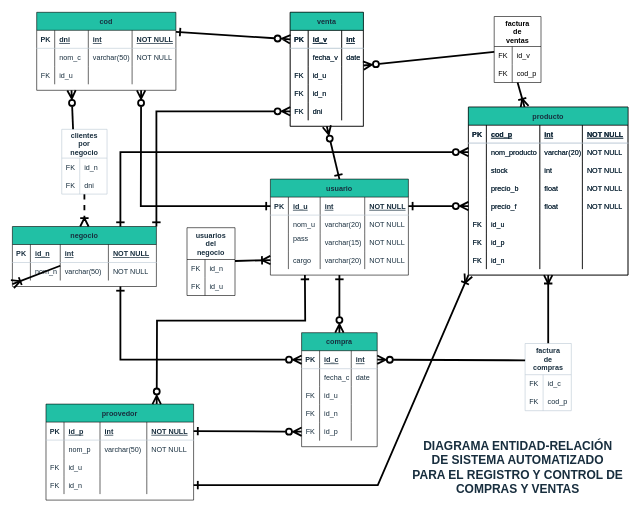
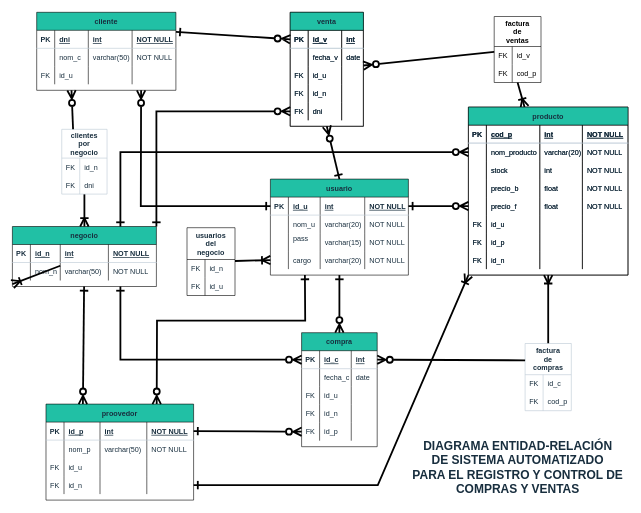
- <mxCell id="34" value="cod" style="shape=table;startSize=30;container=1;collapsible=1;childLayout=tableLayout;fixedRows=1;rowLines=0;fontStyle=1;align=center;resizeLast=1;fillColor=#21C0A5;html=0;strokeColor=#000000;fontColor=#182E3E;" parent="1" vertex="1"><mxGeometry x="60.5" y="20" width="232" height="130" as="geometry" /></mxCell>
+ <mxCell id="34" value="cliente" style="shape=table;startSize=30;container=1;collapsible=1;childLayout=tableLayout;fixedRows=1;rowLines=0;fontStyle=1;align=center;resizeLast=1;fillColor=#21C0A5;html=0;strokeColor=#000000;fontColor=#182E3E;" parent="1" vertex="1"><mxGeometry x="60.5" y="20" width="232" height="130" as="geometry" /></mxCell>
- <mxCell id="166" value="" style="endArrow=ERoneToMany;html=1;rounded=0;sketch=0;fontSize=11;fontColor=#FFFFFF;startSize=10;endSize=10;targetPerimeterSpacing=0;strokeColor=default;strokeWidth=3;fillColor=#000000;exitX=0.5;exitY=1;exitDx=0;exitDy=0;entryX=0.5;entryY=0;entryDx=0;entryDy=0;startArrow=none;startFill=0;endFill=0;dashed=1;" parent="1" source="167" target="2" edge="1"><mxGeometry relative="1" as="geometry"><mxPoint x="216" y="266" as="sourcePoint" /><mxPoint x="376" y="266" as="targetPoint" /></mxGeometry></mxCell>
+ <mxCell id="166" value="" style="endArrow=ERoneToMany;html=1;rounded=0;sketch=0;fontSize=11;fontColor=#FFFFFF;startSize=10;endSize=10;targetPerimeterSpacing=0;strokeColor=default;strokeWidth=3;fillColor=#000000;exitX=0.5;exitY=1;exitDx=0;exitDy=0;entryX=0.5;entryY=0;entryDx=0;entryDy=0;startArrow=none;startFill=0;endFill=0;" parent="1" source="167" target="2" edge="1"><mxGeometry relative="1" as="geometry"><mxPoint x="216" y="266" as="sourcePoint" /><mxPoint x="376" y="266" as="targetPoint" /></mxGeometry></mxCell>
+ <mxCell id="165" value="" style="endArrow=ERzeroToMany;html=1;rounded=0;sketch=0;fontSize=11;fontColor=#FFFFFF;startSize=10;endSize=10;targetPerimeterSpacing=0;strokeColor=default;strokeWidth=3;fillColor=#000000;entryX=0.25;entryY=0;entryDx=0;entryDy=0;startArrow=ERone;startFill=0;endFill=0;" parent="1" source="2" target="13" edge="1"><mxGeometry relative="1" as="geometry"><mxPoint x="205" y="539" as="sourcePoint" /><mxPoint x="365" y="539" as="targetPoint" /></mxGeometry></mxCell>
